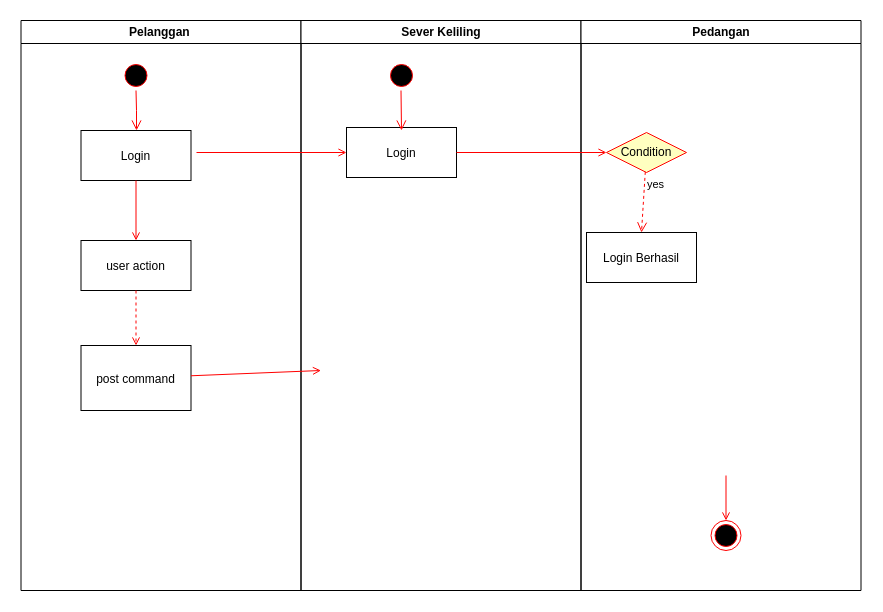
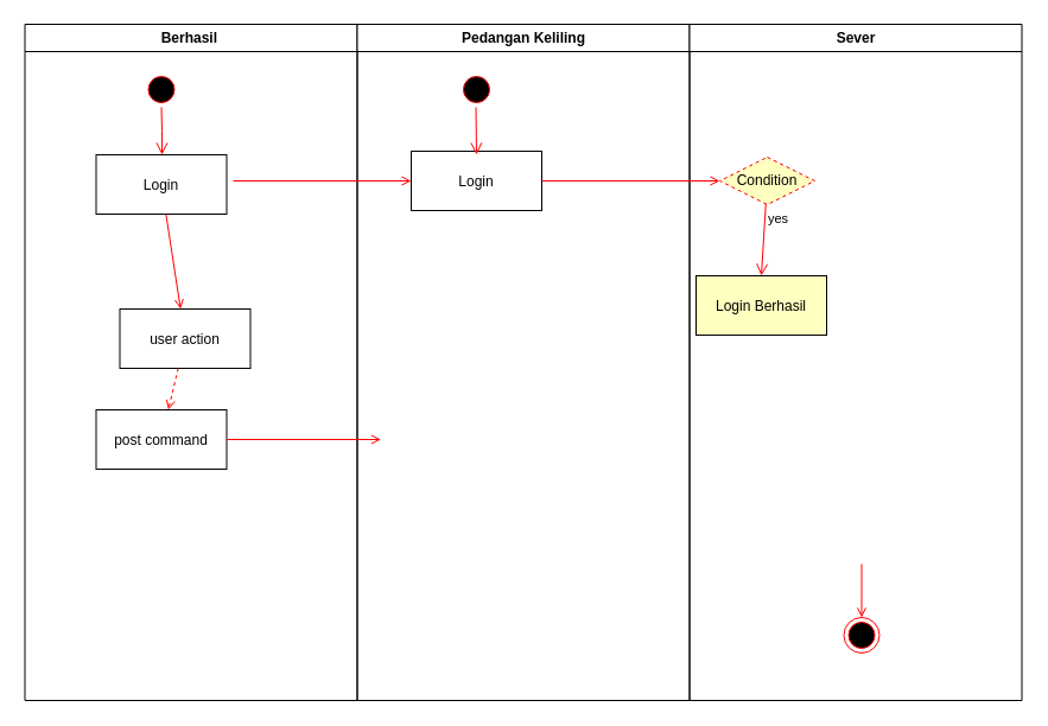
- <mxCell id="2" value="Pelanggan " style="swimlane;whiteSpace=wrap" parent="1" vertex="1"><mxGeometry x="20.5" y="20" width="280" height="570" as="geometry" /></mxCell>
+ <mxCell id="2" value="Berhasil " style="swimlane;whiteSpace=wrap" parent="1" vertex="1"><mxGeometry x="20.5" y="20" width="280" height="570" as="geometry" /></mxCell>
- <mxCell id="10" value="Sever Keliling" style="swimlane;whiteSpace=wrap;startSize=23;" parent="1" vertex="1"><mxGeometry x="300.5" y="20" width="280" height="570" as="geometry" /></mxCell>
+ <mxCell id="10" value="Pedangan Keliling" style="swimlane;whiteSpace=wrap;startSize=23;" parent="1" vertex="1"><mxGeometry x="300.5" y="20" width="280" height="570" as="geometry" /></mxCell>
- <mxCell id="14" value="Pedangan" style="swimlane;whiteSpace=wrap" parent="1" vertex="1"><mxGeometry x="580.5" y="20" width="280" height="570" as="geometry" /></mxCell>
+ <mxCell id="14" value="Sever" style="swimlane;whiteSpace=wrap" parent="1" vertex="1"><mxGeometry x="580.5" y="20" width="280" height="570" as="geometry" /></mxCell>
- <mxCell id="17" value="Condition" style="rhombus;whiteSpace=wrap;html=1;fillColor=#ffffc0;strokeColor=#ff0000;" vertex="1" parent="14"><mxGeometry x="25.5" y="112" width="80" height="40" as="geometry" /></mxCell>
+ <mxCell id="17" value="Condition" style="rhombus;whiteSpace=wrap;html=1;fillColor=#ffffc0;strokeColor=#ff0000;dashed=1;" vertex="1" parent="14"><mxGeometry x="25.5" y="112" width="80" height="40" as="geometry" /></mxCell>
- <mxCell id="19" value="yes" style="html=1;align=left;verticalAlign=top;endArrow=open;endSize=8;strokeColor=#ff0000;entryX=0.5;entryY=0;entryDx=0;entryDy=0;dashed=1;" edge="1" source="17" parent="14" target="18"><mxGeometry x="-1" relative="1" as="geometry"><mxPoint x="60.5" y="202" as="targetPoint" /></mxGeometry></mxCell>
+ <mxCell id="19" value="yes" style="html=1;align=left;verticalAlign=top;endArrow=open;endSize=8;strokeColor=#ff0000;entryX=0.5;entryY=0;entryDx=0;entryDy=0;" edge="1" source="17" parent="14" target="18"><mxGeometry x="-1" relative="1" as="geometry"><mxPoint x="60.5" y="202" as="targetPoint" /></mxGeometry></mxCell>
- <mxCell id="18" value="Login Berhasil" style="" vertex="1" parent="14"><mxGeometry x="5.5" y="212" width="110" height="50" as="geometry" /></mxCell>
+ <mxCell id="18" value="Login Berhasil" style="fillColor=#ffffc0;" vertex="1" parent="14"><mxGeometry x="5.5" y="212" width="110" height="50" as="geometry" /></mxCell>
- <mxCell id="6" value="user action" style="" parent="2" vertex="1"><mxGeometry x="60" y="220" width="110" height="50" as="geometry" /></mxCell>
+ <mxCell id="6" value="user action" style="" parent="2" vertex="1"><mxGeometry x="80" y="240" width="110" height="50" as="geometry" /></mxCell>
- <mxCell id="8" value="post command" style="" parent="2" vertex="1"><mxGeometry x="60" y="325" width="110" height="65" as="geometry" /></mxCell>
+ <mxCell id="8" value="post command" style="" parent="2" vertex="1"><mxGeometry x="60" y="325" width="110" height="50" as="geometry" /></mxCell>
